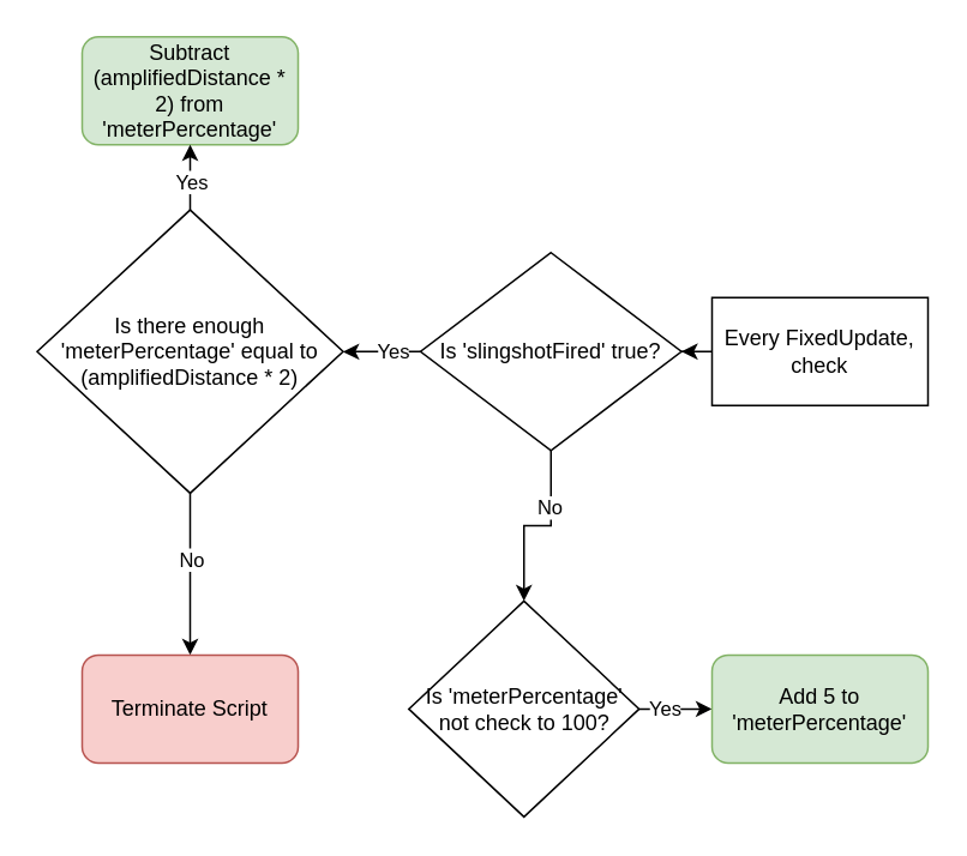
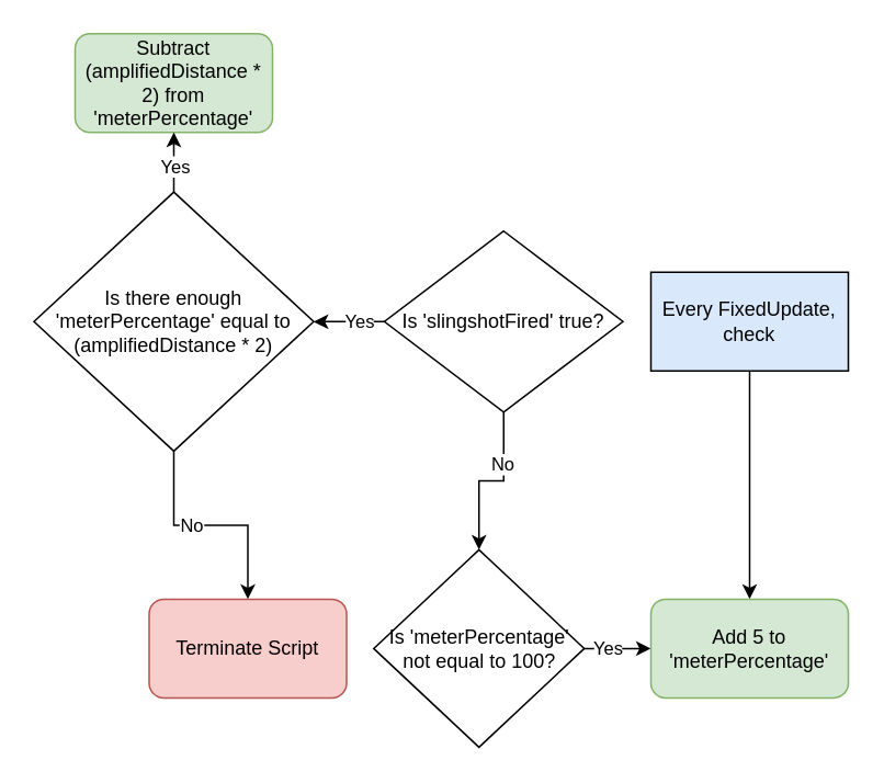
- <mxCell id="2" value="" style="edgeStyle=orthogonalEdgeStyle;rounded=0;orthogonalLoop=1;jettySize=auto;html=1;" parent="1" source="3" target="12" edge="1"><mxGeometry relative="1" as="geometry" /></mxCell>
+ <mxCell id="2" value="" style="edgeStyle=orthogonalEdgeStyle;rounded=0;orthogonalLoop=1;jettySize=auto;html=1;" parent="1" source="3" target="7" edge="1"><mxGeometry relative="1" as="geometry" /></mxCell>
- <mxCell id="3" value="Every FixedUpdate, check" style="rounded=0;whiteSpace=wrap;html=1;" parent="1" vertex="1"><mxGeometry x="395" y="165" width="120" height="60" as="geometry" /></mxCell>
+ <mxCell id="3" value="Every FixedUpdate, check" style="rounded=0;whiteSpace=wrap;html=1;fillColor=#dae8fc;" parent="1" vertex="1"><mxGeometry x="395" y="165" width="120" height="60" as="geometry" /></mxCell>
- <mxCell id="19" value="Terminate Script" style="rounded=1;whiteSpace=wrap;html=1;fillColor=#f8cecc;strokeColor=#b85450;" vertex="1" parent="1"><mxGeometry x="45" y="363.75" width="120" height="60" as="geometry" /></mxCell>
+ <mxCell id="19" value="Terminate Script" style="rounded=1;whiteSpace=wrap;html=1;fillColor=#f8cecc;strokeColor=#b85450;" vertex="1" parent="1"><mxGeometry x="90" y="363.75" width="120" height="60" as="geometry" /></mxCell>
- <mxCell id="6" value="Is 'meterPercentage' not check to 100?" style="rhombus;whiteSpace=wrap;html=1;" parent="1" vertex="1"><mxGeometry x="226.5" y="333.75" width="128" height="120" as="geometry" /></mxCell>
+ <mxCell id="6" value="Is 'meterPercentage' not equal to 100?" style="rhombus;whiteSpace=wrap;html=1;" parent="1" vertex="1"><mxGeometry x="226.5" y="333.75" width="128" height="120" as="geometry" /></mxCell>
